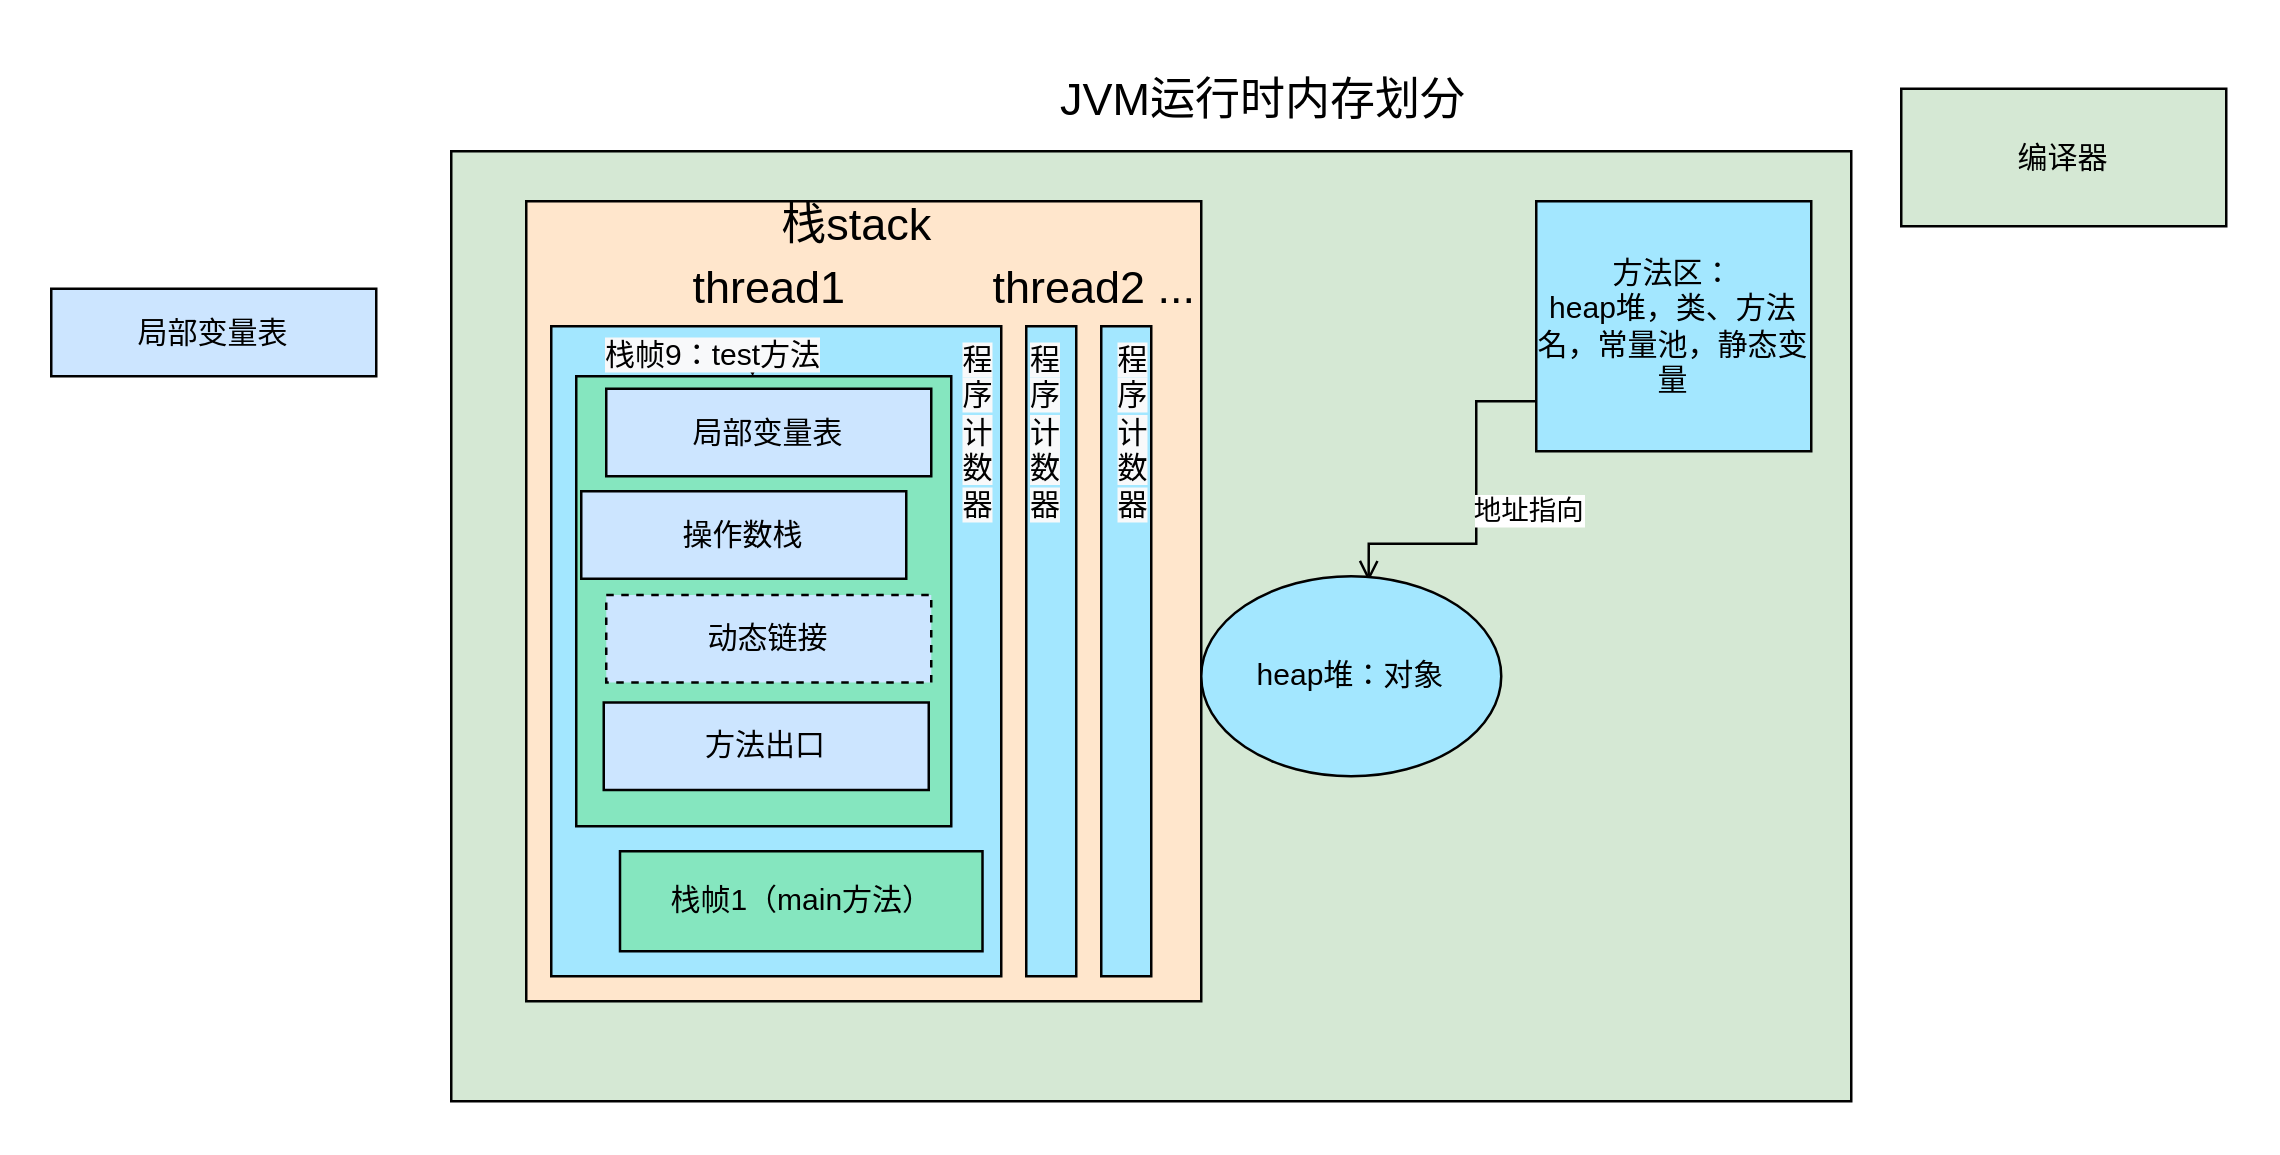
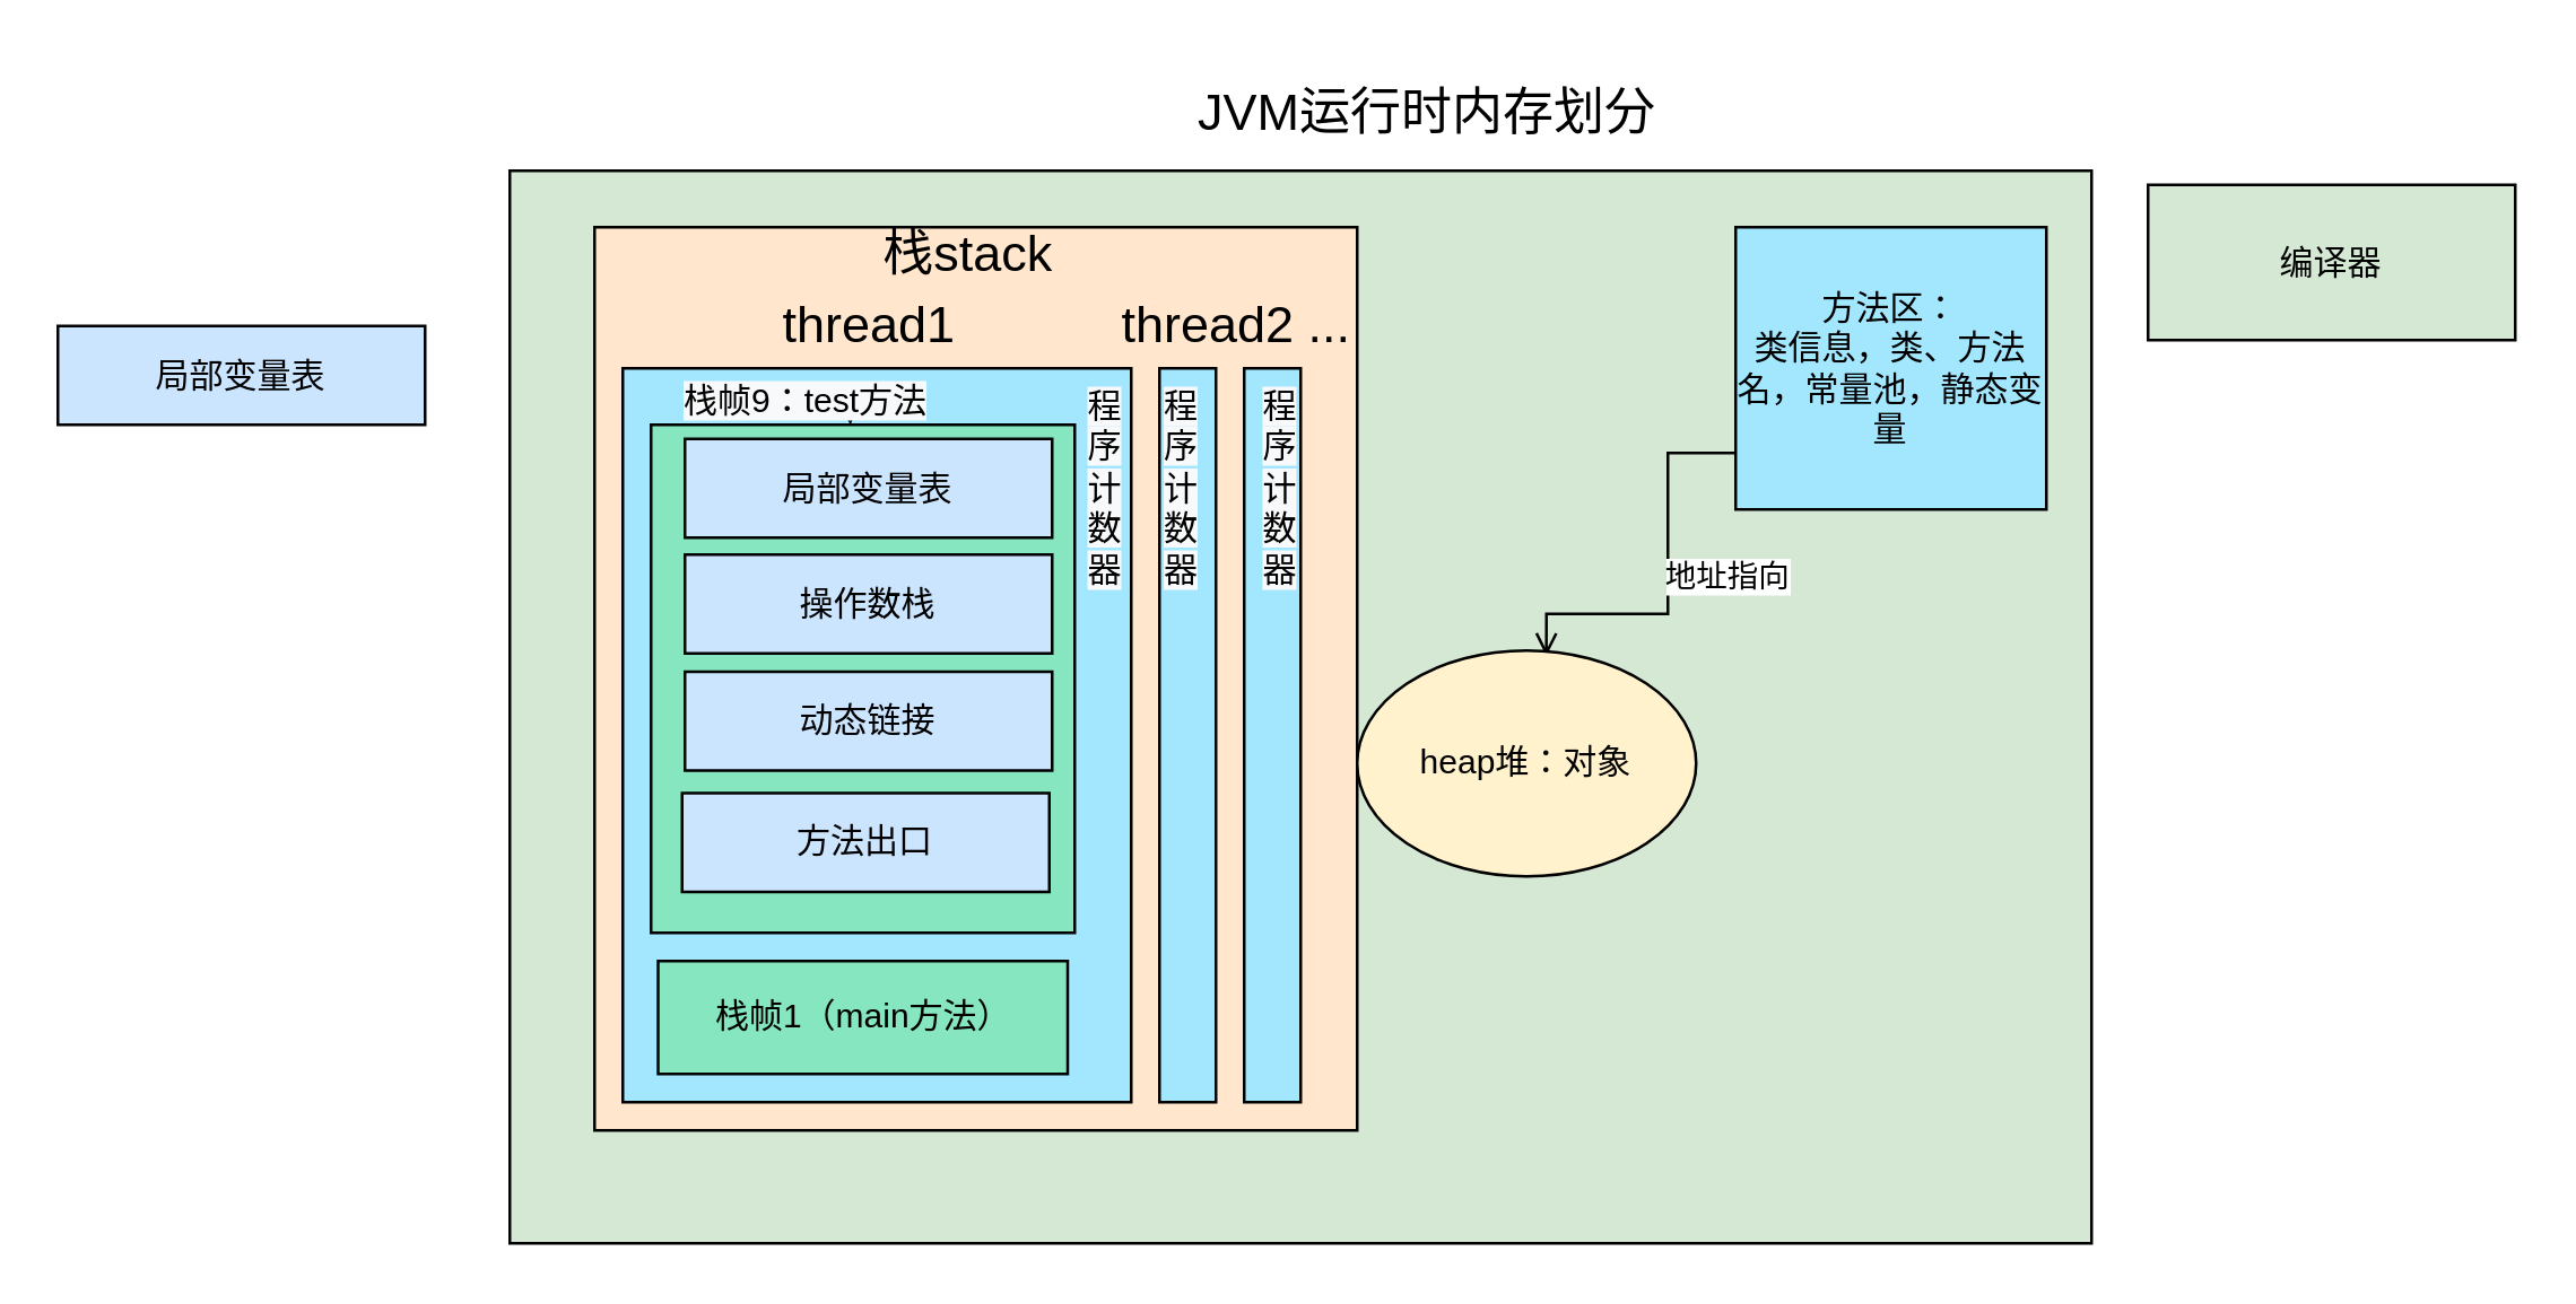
- <mxCell id="5" value="编译器" style="rounded=0;whiteSpace=wrap;html=1;fillColor=#D5E8D4;" vertex="1" parent="1"><mxGeometry x="760" y="35" width="130" height="55" as="geometry" /></mxCell>
+ <mxCell id="5" value="编译器" style="rounded=0;whiteSpace=wrap;html=1;fillColor=#D5E8D4;" vertex="1" parent="1"><mxGeometry x="760" y="65" width="130" height="55" as="geometry" /></mxCell>
- <mxCell id="8" value="方法区：&lt;br&gt;heap堆，类、方法名，常量池，静态变量" style="rounded=0;whiteSpace=wrap;html=1;fillColor=#A3E7FF;" vertex="1" parent="1"><mxGeometry x="614" y="80" width="110" height="100" as="geometry" /></mxCell>
+ <mxCell id="8" value="方法区：&lt;br&gt;类信息，类、方法名，常量池，静态变量" style="rounded=0;whiteSpace=wrap;html=1;fillColor=#A3E7FF;" vertex="1" parent="1"><mxGeometry x="614" y="80" width="110" height="100" as="geometry" /></mxCell>
- <mxCell id="17" value="操作数栈" style="rounded=0;whiteSpace=wrap;html=1;fillColor=#CCE5FF;" vertex="1" parent="1"><mxGeometry x="232" y="196" width="130" height="35" as="geometry" /></mxCell>
+ <mxCell id="17" value="操作数栈" style="rounded=0;whiteSpace=wrap;html=1;fillColor=#CCE5FF;" vertex="1" parent="1"><mxGeometry x="242" y="196" width="130" height="35" as="geometry" /></mxCell>
- <mxCell id="18" value="动态链接" style="rounded=0;whiteSpace=wrap;html=1;fillColor=#CCE5FF;dashed=1;" vertex="1" parent="1"><mxGeometry x="242" y="237.5" width="130" height="35" as="geometry" /></mxCell>
+ <mxCell id="18" value="动态链接" style="rounded=0;whiteSpace=wrap;html=1;fillColor=#CCE5FF;" vertex="1" parent="1"><mxGeometry x="242" y="237.5" width="130" height="35" as="geometry" /></mxCell>
- <mxCell id="9" value="heap堆：对象" style="ellipse;whiteSpace=wrap;html=1;fillColor=#A3E7FF;" vertex="1" parent="1"><mxGeometry x="480" y="230" width="120" height="80" as="geometry" /></mxCell>
+ <mxCell id="9" value="heap堆：对象" style="ellipse;whiteSpace=wrap;html=1;fillColor=#fff2cc;" vertex="1" parent="1"><mxGeometry x="480" y="230" width="120" height="80" as="geometry" /></mxCell>
- <mxCell id="12" value="栈帧1（main方法）" style="rounded=0;whiteSpace=wrap;html=1;fillColor=#85E6BF;" vertex="1" parent="1"><mxGeometry x="247.5" y="340" width="145" height="40" as="geometry" /></mxCell>
+ <mxCell id="12" value="栈帧1（main方法）" style="rounded=0;whiteSpace=wrap;html=1;fillColor=#85E6BF;" vertex="1" parent="1"><mxGeometry x="232.5" y="340" width="145" height="40" as="geometry" /></mxCell>
